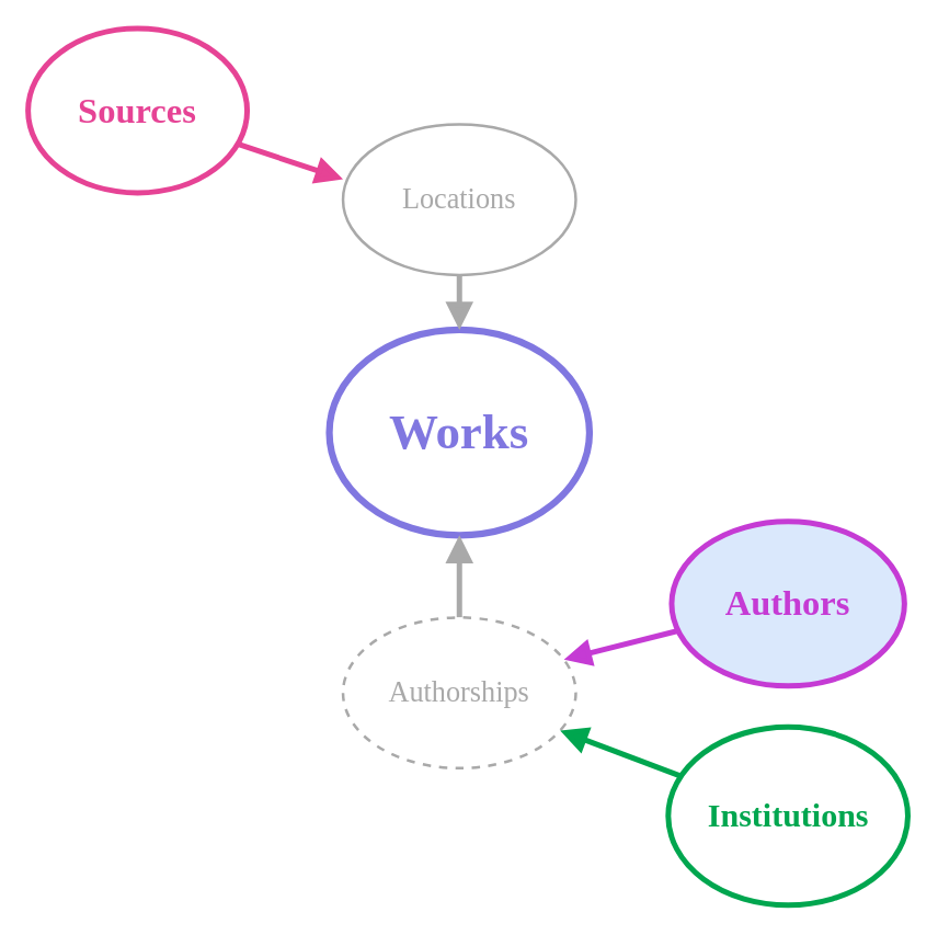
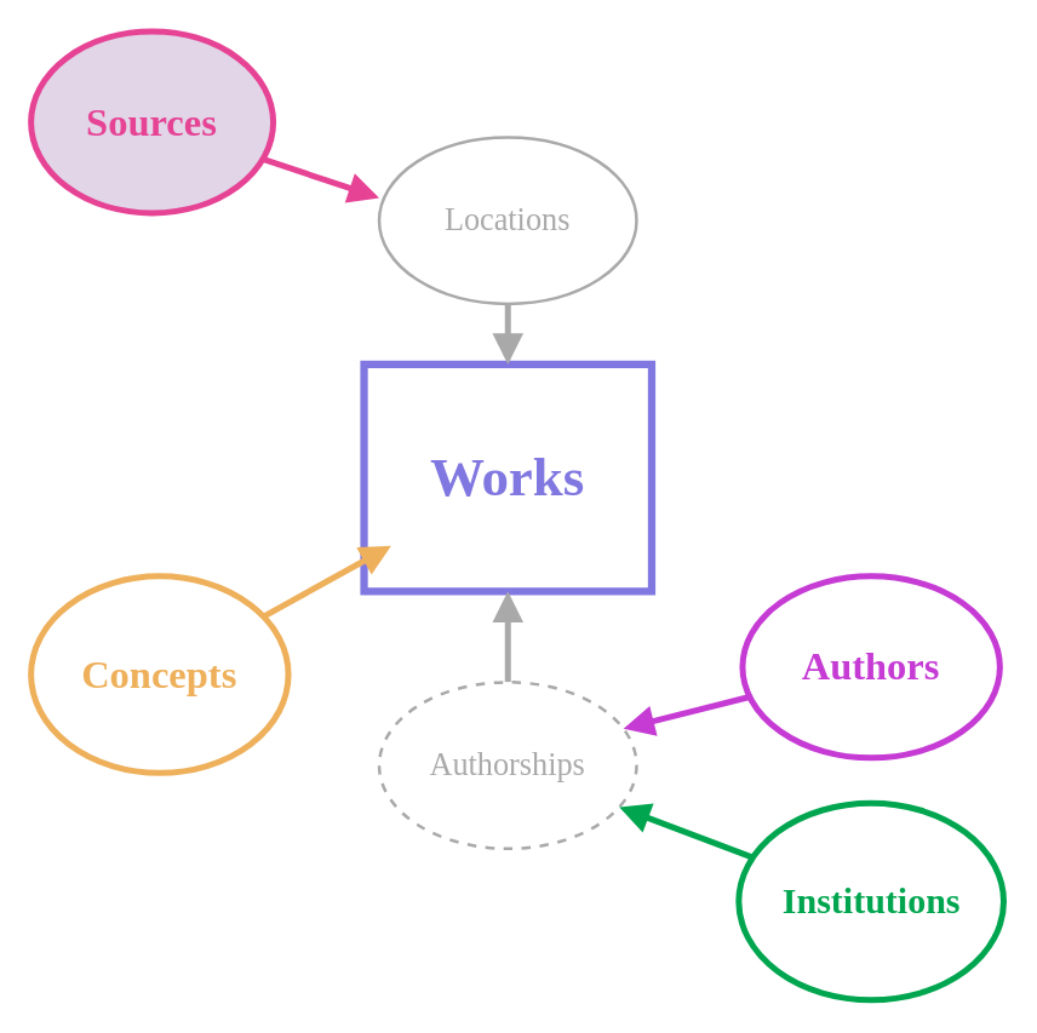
- <mxCell id="12" value="&lt;font face=&quot;Rock Salt&quot; data-font-src=&quot;https://fonts.googleapis.com/css?family=Rock+Salt&quot; style=&quot;&quot;&gt;&lt;font size=&quot;1&quot; color=&quot;#e64395&quot; style=&quot;&quot;&gt;&lt;b style=&quot;font-size: 26px;&quot;&gt;Sources&lt;/b&gt;&lt;/font&gt;&lt;br&gt;&lt;/font&gt;" style="ellipse;whiteSpace=wrap;html=1;strokeWidth=4;strokeColor=#e64395;" parent="1" vertex="1"><mxGeometry x="20" y="20" width="160" height="120" as="geometry" /></mxCell>
+ <mxCell id="12" value="&lt;font face=&quot;Rock Salt&quot; data-font-src=&quot;https://fonts.googleapis.com/css?family=Rock+Salt&quot; style=&quot;&quot;&gt;&lt;font size=&quot;1&quot; color=&quot;#e64395&quot; style=&quot;&quot;&gt;&lt;b style=&quot;font-size: 26px;&quot;&gt;Sources&lt;/b&gt;&lt;/font&gt;&lt;br&gt;&lt;/font&gt;" style="ellipse;whiteSpace=wrap;html=1;strokeWidth=4;strokeColor=#e64395;fillColor=#e1d5e7;" parent="1" vertex="1"><mxGeometry x="20" y="20" width="160" height="120" as="geometry" /></mxCell>
- <mxCell id="2" value="&lt;h1&gt;&lt;font size=&quot;1&quot; color=&quot;#8077e0&quot; face=&quot;Rock Salt&quot; data-font-src=&quot;https://fonts.googleapis.com/css?family=Rock+Salt&quot; style=&quot;&quot;&gt;&lt;b style=&quot;font-size: 36px;&quot;&gt;Works&lt;/b&gt;&lt;/font&gt;&lt;/h1&gt;" style="ellipse;whiteSpace=wrap;html=1;strokeWidth=5;strokeColor=#8077e0;" parent="1" vertex="1"><mxGeometry x="240" y="240" width="190" height="150" as="geometry" /></mxCell>
+ <mxCell id="2" value="&lt;h1&gt;&lt;font size=&quot;1&quot; color=&quot;#8077e0&quot; face=&quot;Rock Salt&quot; data-font-src=&quot;https://fonts.googleapis.com/css?family=Rock+Salt&quot; style=&quot;&quot;&gt;&lt;b style=&quot;font-size: 36px;&quot;&gt;Works&lt;/b&gt;&lt;/font&gt;&lt;/h1&gt;" style="whiteSpace=wrap;html=1;strokeWidth=5;strokeColor=#8077e0;rounded=0;" parent="1" vertex="1"><mxGeometry x="240" y="240" width="190" height="150" as="geometry" /></mxCell>
+ <mxCell id="3" style="edgeStyle=none;html=1;entryX=0.094;entryY=0.8;entryDx=0;entryDy=0;fontColor=#A9A9A9;strokeColor=#EEB05B;rounded=1;endArrow=block;endFill=1;endSize=10;strokeWidth=4;entryPerimeter=0;" edge="1" parent="1" source="4" target="2"><mxGeometry relative="1" as="geometry" /></mxCell>
- <mxCell id="8" value="&lt;font face=&quot;Rock Salt&quot; data-font-src=&quot;https://fonts.googleapis.com/css?family=Rock+Salt&quot; style=&quot;&quot;&gt;&lt;font size=&quot;1&quot; color=&quot;#c53bd4&quot; style=&quot;&quot;&gt;&lt;b style=&quot;font-size: 26px;&quot;&gt;Authors&lt;/b&gt;&lt;/font&gt;&lt;br&gt;&lt;/font&gt;" style="ellipse;whiteSpace=wrap;html=1;strokeWidth=4;strokeColor=#c53bd4;fillColor=#dae8fc;" parent="1" vertex="1"><mxGeometry x="490" y="380" width="170" height="120" as="geometry" /></mxCell>
+ <mxCell id="8" value="&lt;font face=&quot;Rock Salt&quot; data-font-src=&quot;https://fonts.googleapis.com/css?family=Rock+Salt&quot; style=&quot;&quot;&gt;&lt;font size=&quot;1&quot; color=&quot;#c53bd4&quot; style=&quot;&quot;&gt;&lt;b style=&quot;font-size: 26px;&quot;&gt;Authors&lt;/b&gt;&lt;/font&gt;&lt;br&gt;&lt;/font&gt;" style="ellipse;whiteSpace=wrap;html=1;strokeWidth=4;strokeColor=#c53bd4;" parent="1" vertex="1"><mxGeometry x="490" y="380" width="170" height="120" as="geometry" /></mxCell>
+ <mxCell id="4" value="&lt;font face=&quot;Rock Salt&quot; data-font-src=&quot;https://fonts.googleapis.com/css?family=Rock+Salt&quot; style=&quot;&quot;&gt;&lt;font size=&quot;1&quot; color=&quot;#eeb05b&quot; style=&quot;&quot;&gt;&lt;b style=&quot;font-size: 26px;&quot;&gt;Concepts&lt;/b&gt;&lt;/font&gt;&lt;br&gt;&lt;/font&gt;" style="ellipse;whiteSpace=wrap;html=1;strokeColor=#eeb05b;strokeWidth=4;" parent="1" vertex="1"><mxGeometry x="20" y="380" width="170" height="130" as="geometry" /></mxCell>
